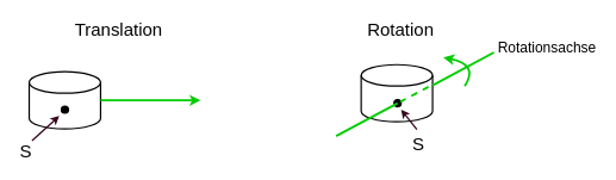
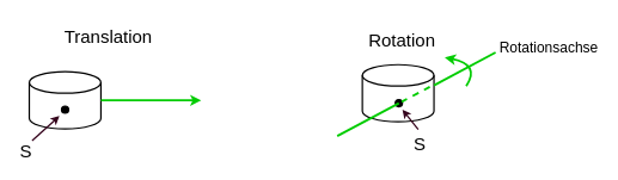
- <mxCell id="4" value="Translation" style="text;html=1;resizable=0;autosize=1;align=center;verticalAlign=middle;points=[];fillColor=none;strokeColor=none;rounded=0;fontSize=25;" vertex="1" parent="1"><mxGeometry x="95" y="20" width="140" height="40" as="geometry" /></mxCell>
+ <mxCell id="4" value="Translation" style="text;html=1;resizable=0;autosize=1;align=center;verticalAlign=middle;points=[];fillColor=none;strokeColor=none;rounded=0;fontSize=25;" vertex="1" parent="1"><mxGeometry x="80" y="30" width="140" height="40" as="geometry" /></mxCell>
- <mxCell id="8" value="Rotation" style="text;html=1;resizable=0;autosize=1;align=center;verticalAlign=middle;points=[];fillColor=none;strokeColor=none;rounded=0;fontSize=25;" vertex="1" parent="1"><mxGeometry x="505" y="20" width="110" height="40" as="geometry" /></mxCell>
+ <mxCell id="8" value="Rotation" style="text;html=1;resizable=0;autosize=1;align=center;verticalAlign=middle;points=[];fillColor=none;strokeColor=none;rounded=0;fontSize=25;" vertex="1" parent="1"><mxGeometry x="505" y="35" width="110" height="40" as="geometry" /></mxCell>
